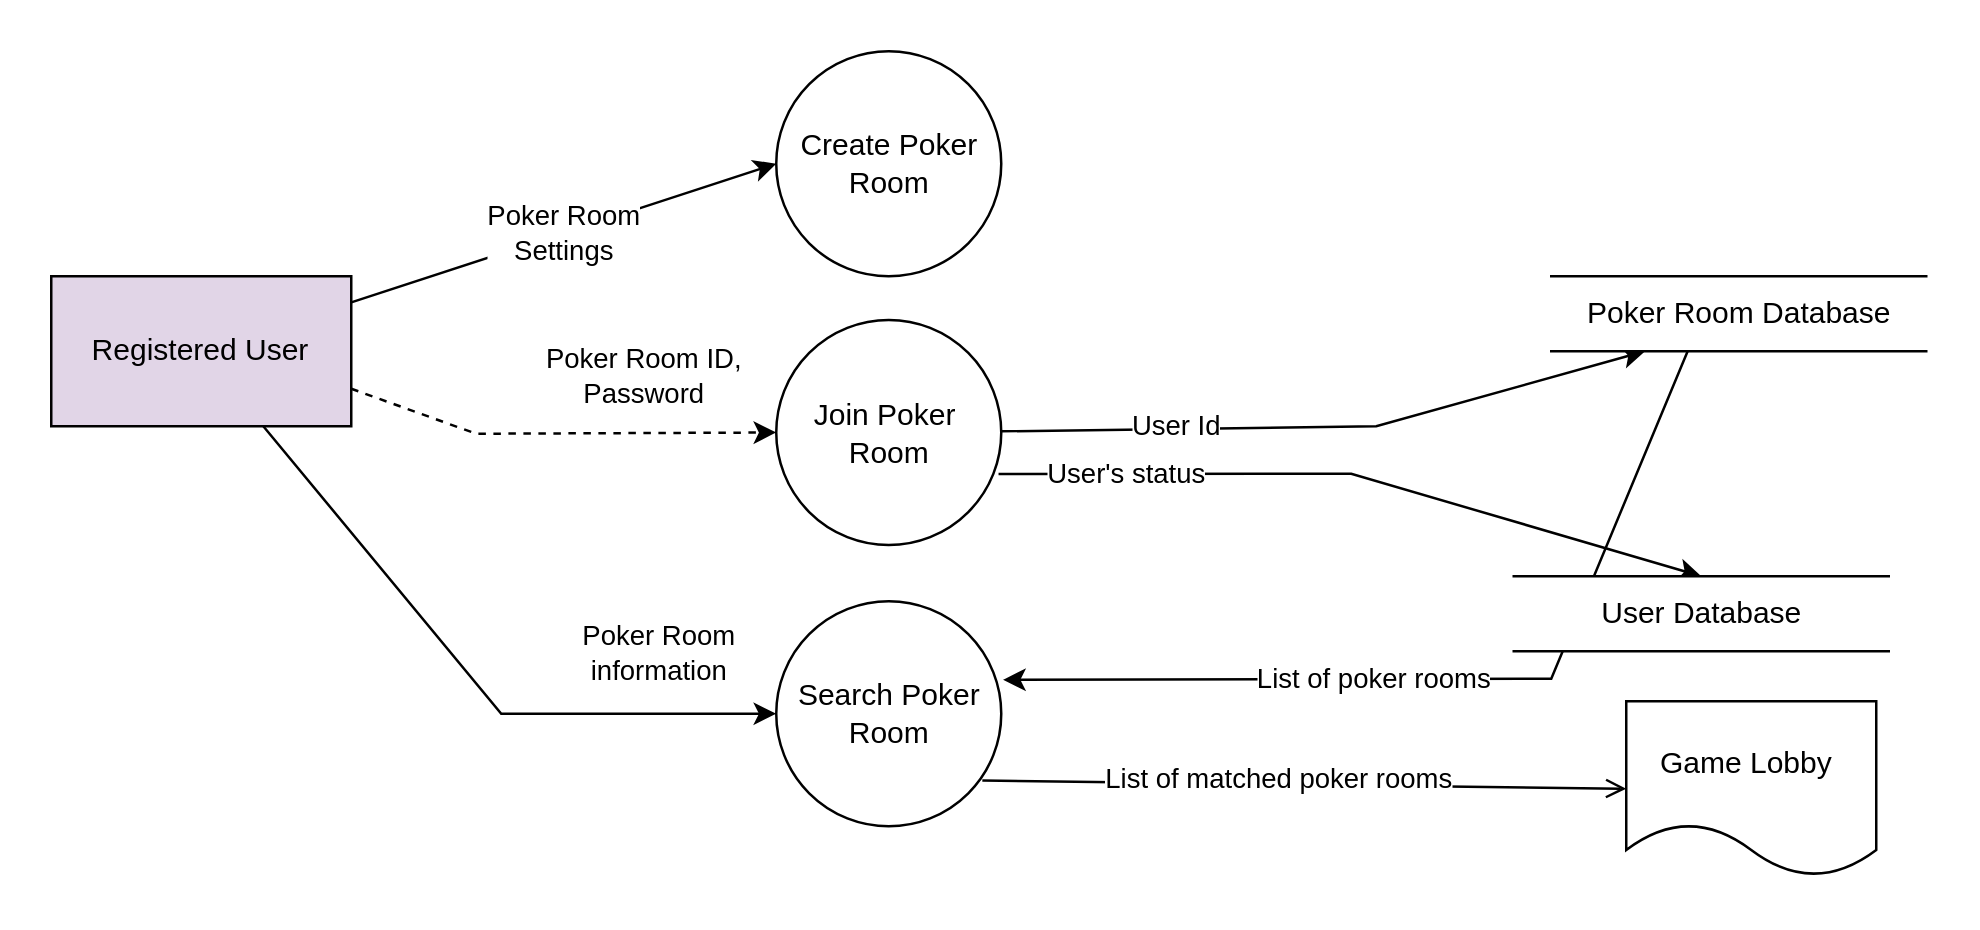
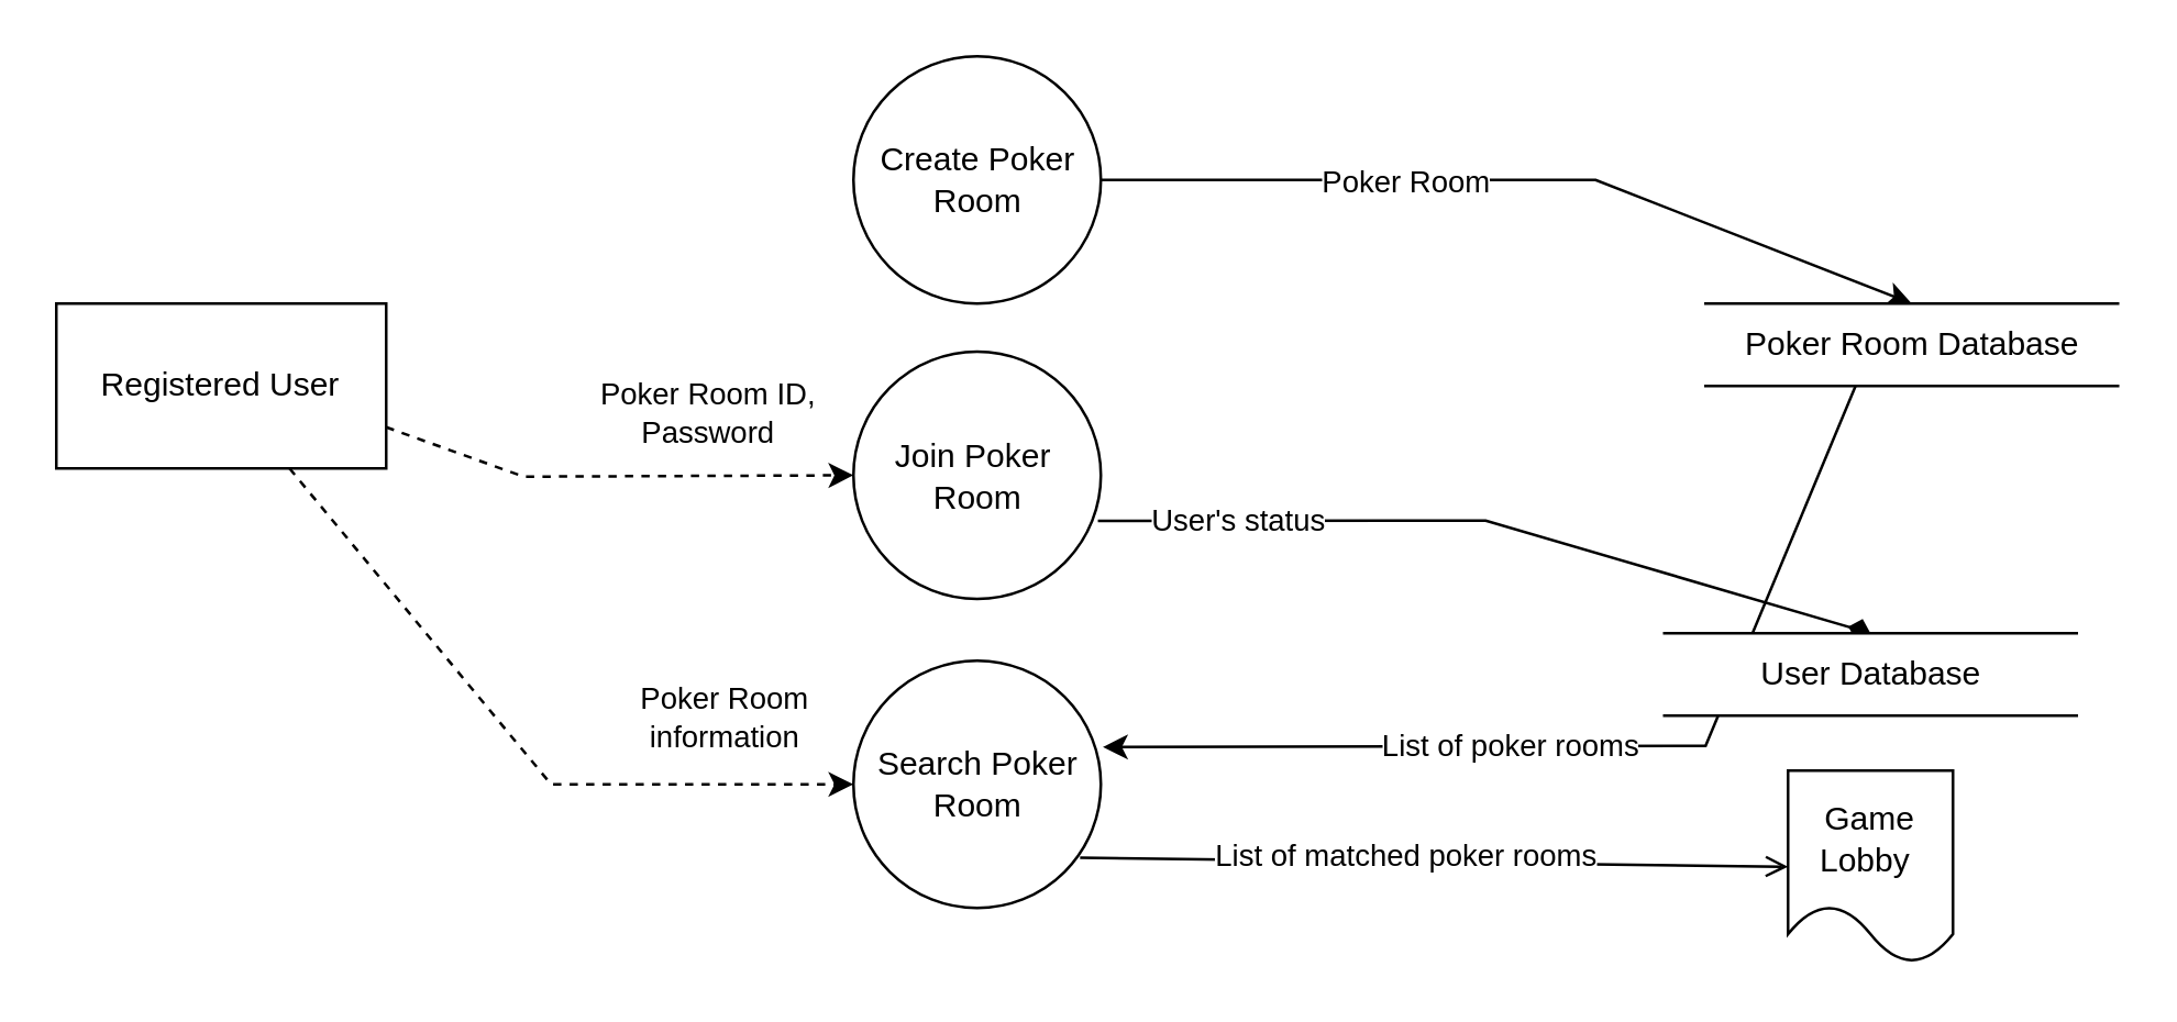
+ <mxCell id="8" style="edgeStyle=none;rounded=0;orthogonalLoop=1;jettySize=auto;html=1;entryX=0.5;entryY=0;entryDx=0;entryDy=0;" edge="1" parent="1" source="10" target="19"><mxGeometry relative="1" as="geometry"><Array as="points"><mxPoint x="580" y="65" /></Array></mxGeometry></mxCell>
+ <mxCell id="9" value="Poker Room" style="edgeLabel;html=1;align=center;verticalAlign=middle;resizable=0;points=[];" vertex="1" connectable="0" parent="8"><mxGeometry x="-0.097" y="1" relative="1" as="geometry"><mxPoint x="-27" y="1" as="offset" /></mxGeometry></mxCell>
- <mxCell id="2" value="Poker Room&lt;br&gt;Settings" style="edgeStyle=none;rounded=0;orthogonalLoop=1;jettySize=auto;html=1;entryX=0;entryY=0.5;entryDx=0;entryDy=0;" edge="1" parent="1" source="7" target="10"><mxGeometry relative="1" as="geometry" /></mxCell>
- <mxCell id="7" value="Registered User" style="whiteSpace=wrap;html=1;fillColor=#e1d5e7;" vertex="1" parent="1"><mxGeometry x="20" y="110" width="120" height="60" as="geometry" /></mxCell>
+ <mxCell id="7" value="Registered User" style="whiteSpace=wrap;html=1;" vertex="1" parent="1"><mxGeometry x="20" y="110" width="120" height="60" as="geometry" /></mxCell>
- <mxCell id="12" style="edgeStyle=none;rounded=0;orthogonalLoop=1;jettySize=auto;html=1;entryX=0.25;entryY=1;entryDx=0;entryDy=0;" edge="1" parent="1" source="14" target="19"><mxGeometry relative="1" as="geometry"><Array as="points"><mxPoint x="550" y="170" /></Array></mxGeometry></mxCell>
- <mxCell id="13" value="User Id" style="edgeLabel;html=1;align=center;verticalAlign=middle;resizable=0;points=[];" vertex="1" connectable="0" parent="12"><mxGeometry x="-0.165" y="2" relative="1" as="geometry"><mxPoint x="-39" y="1" as="offset" /></mxGeometry></mxCell>
- <mxCell id="11" value="User's status" style="edgeStyle=none;rounded=0;orthogonalLoop=1;jettySize=auto;html=1;entryX=0.5;entryY=0;entryDx=0;entryDy=0;exitX=0.988;exitY=0.684;exitDx=0;exitDy=0;exitPerimeter=0;" edge="1" parent="1" source="14" target="21"><mxGeometry x="-0.646" relative="1" as="geometry"><Array as="points"><mxPoint x="540" y="189" /></Array><mxPoint as="offset" /></mxGeometry></mxCell>
+ <mxCell id="11" value="User's status" style="edgeStyle=none;rounded=0;orthogonalLoop=1;jettySize=auto;html=1;entryX=0.5;entryY=0;entryDx=0;entryDy=0;exitX=0.988;exitY=0.684;exitDx=0;exitDy=0;exitPerimeter=0;endArrow=diamond;" edge="1" parent="1" source="14" target="21"><mxGeometry x="-0.646" relative="1" as="geometry"><Array as="points"><mxPoint x="540" y="189" /></Array><mxPoint as="offset" /></mxGeometry></mxCell>
- <mxCell id="5" style="edgeStyle=none;rounded=0;orthogonalLoop=1;jettySize=auto;html=1;entryX=0;entryY=0.5;entryDx=0;entryDy=0;" edge="1" parent="1" source="7" target="17"><mxGeometry relative="1" as="geometry"><Array as="points"><mxPoint x="200" y="285" /></Array></mxGeometry></mxCell>
+ <mxCell id="5" style="edgeStyle=none;rounded=0;orthogonalLoop=1;jettySize=auto;html=1;entryX=0;entryY=0.5;entryDx=0;entryDy=0;dashed=1;" edge="1" parent="1" source="7" target="17"><mxGeometry relative="1" as="geometry"><Array as="points"><mxPoint x="200" y="285" /></Array></mxGeometry></mxCell>
- <mxCell id="20" value="Game Lobby&amp;nbsp;&lt;br&gt;" style="shape=document;whiteSpace=wrap;html=1;boundedLbl=1;dashed=0;flipH=1;" vertex="1" parent="1"><mxGeometry x="650" y="280" width="100" height="70" as="geometry" /></mxCell>
+ <mxCell id="20" value="Game Lobby&amp;nbsp;&lt;br&gt;" style="shape=document;whiteSpace=wrap;html=1;boundedLbl=1;dashed=0;flipH=1;" vertex="1" parent="1"><mxGeometry x="650" y="280" width="60" height="70" as="geometry" /></mxCell>
